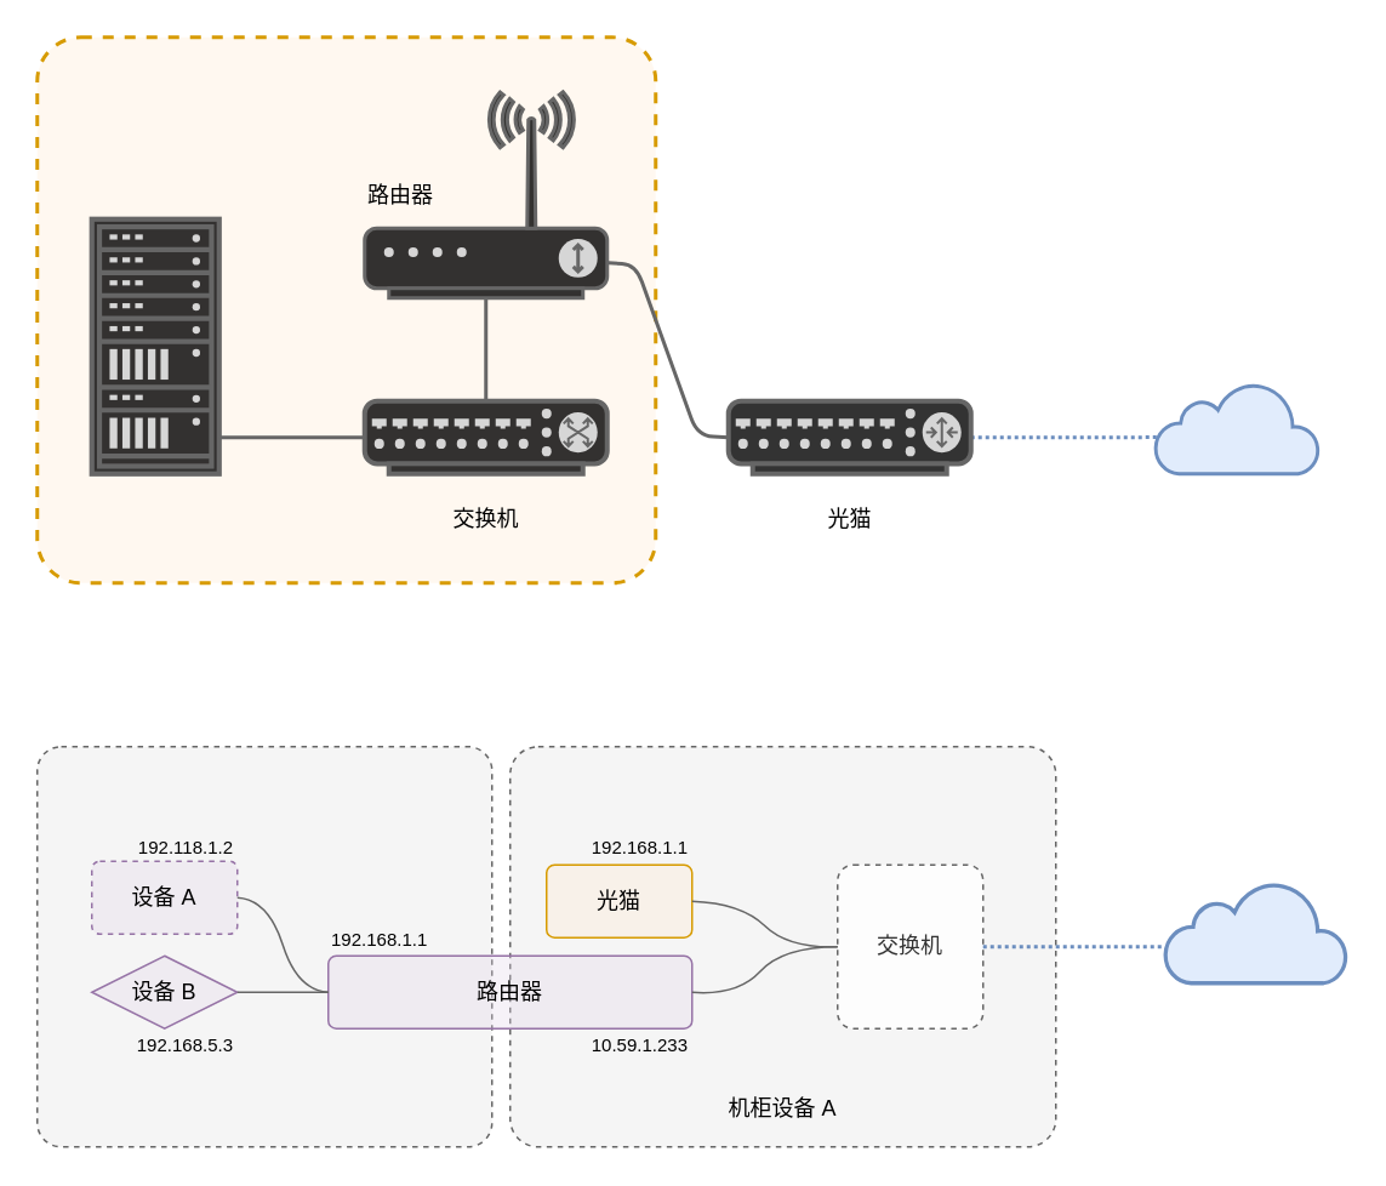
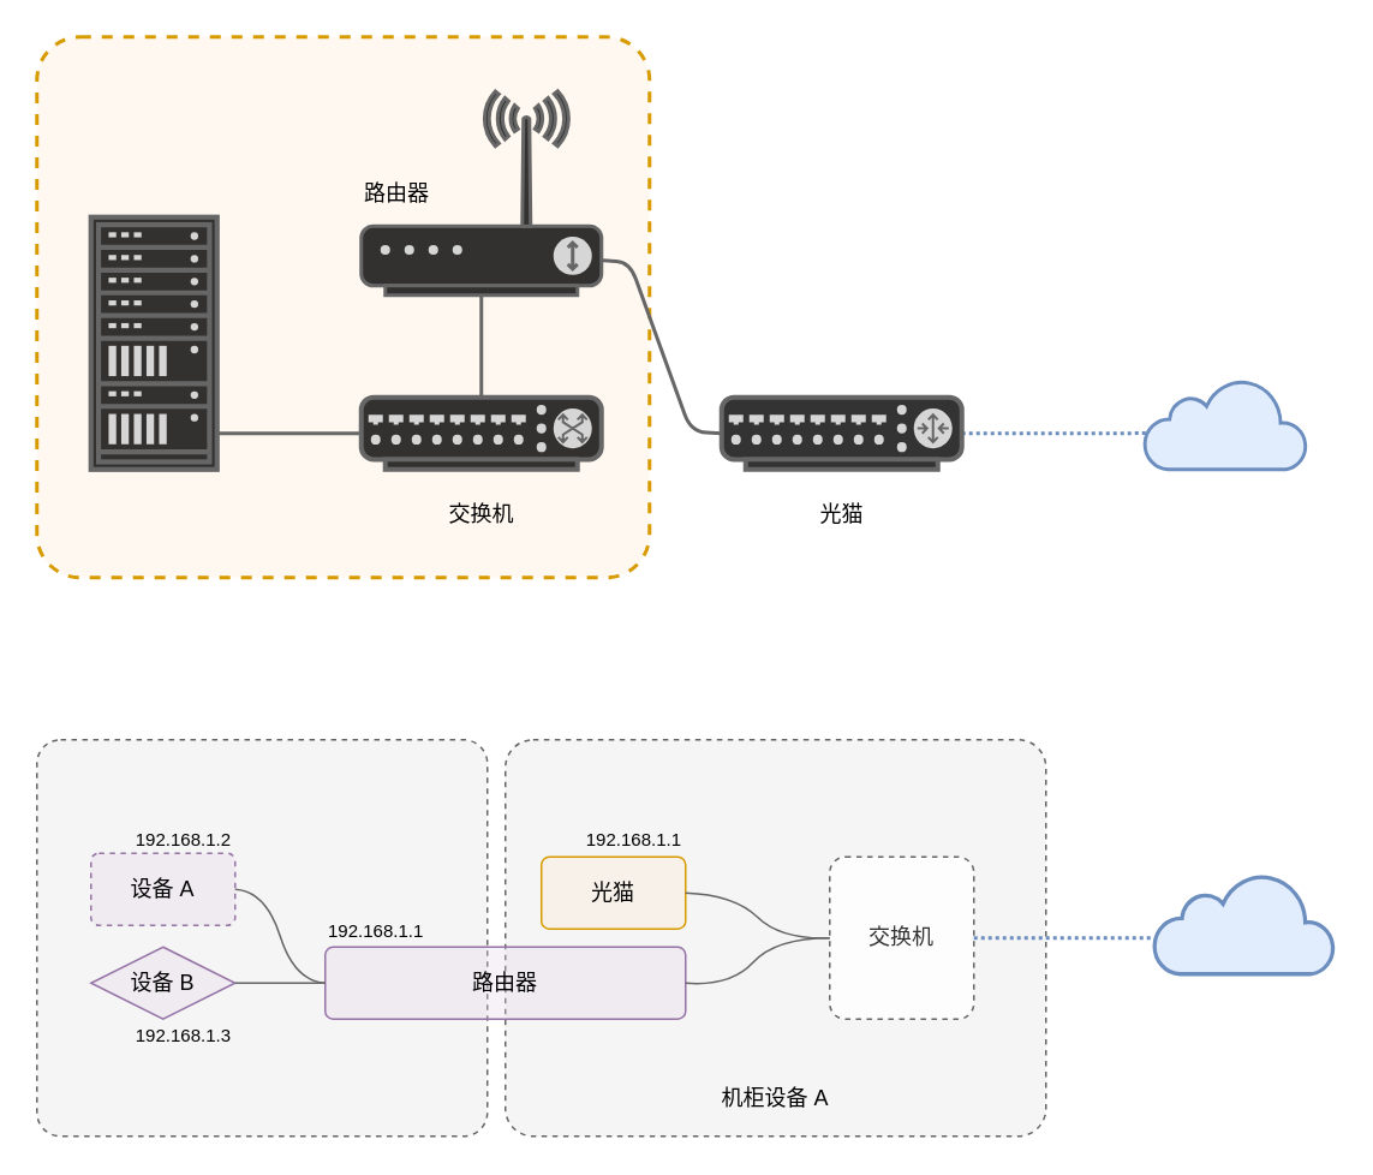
- <mxCell id="34" value="&lt;font style=&quot;font-size: 10px;&quot;&gt;192.118.1.2&lt;/font&gt;" style="text;html=1;align=right;verticalAlign=middle;whiteSpace=wrap;rounded=0;" vertex="1" parent="16"><mxGeometry x="50" y="47" width="60" height="15" as="geometry" /></mxCell>
+ <mxCell id="34" value="&lt;font style=&quot;font-size: 10px;&quot;&gt;192.168.1.2&lt;/font&gt;" style="text;html=1;align=right;verticalAlign=middle;whiteSpace=wrap;rounded=0;" vertex="1" parent="16"><mxGeometry x="50" y="47" width="60" height="15" as="geometry" /></mxCell>
- <mxCell id="28" value="&lt;font style=&quot;font-size: 10px;&quot;&gt;10.59.1.233&lt;/font&gt;" style="text;html=1;align=right;verticalAlign=middle;whiteSpace=wrap;rounded=0;" vertex="1" parent="16"><mxGeometry x="300" y="156" width="60" height="15" as="geometry" /></mxCell>
- <mxCell id="35" value="&lt;font style=&quot;font-size: 10px;&quot;&gt;192.168.5.3&lt;/font&gt;" style="text;html=1;align=right;verticalAlign=middle;whiteSpace=wrap;rounded=0;" vertex="1" parent="16"><mxGeometry x="50" y="156" width="60" height="15" as="geometry" /></mxCell>
+ <mxCell id="35" value="&lt;font style=&quot;font-size: 10px;&quot;&gt;192.168.1.3&lt;/font&gt;" style="text;html=1;align=right;verticalAlign=middle;whiteSpace=wrap;rounded=0;" vertex="1" parent="16"><mxGeometry x="50" y="156" width="60" height="15" as="geometry" /></mxCell>
